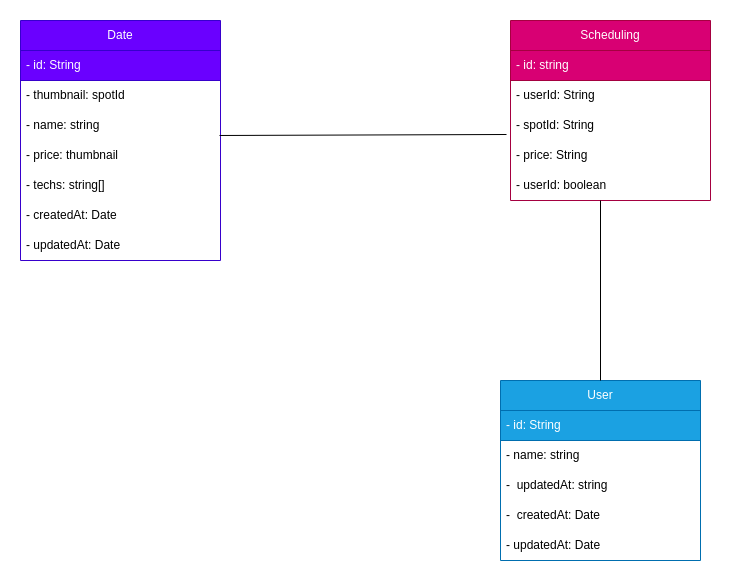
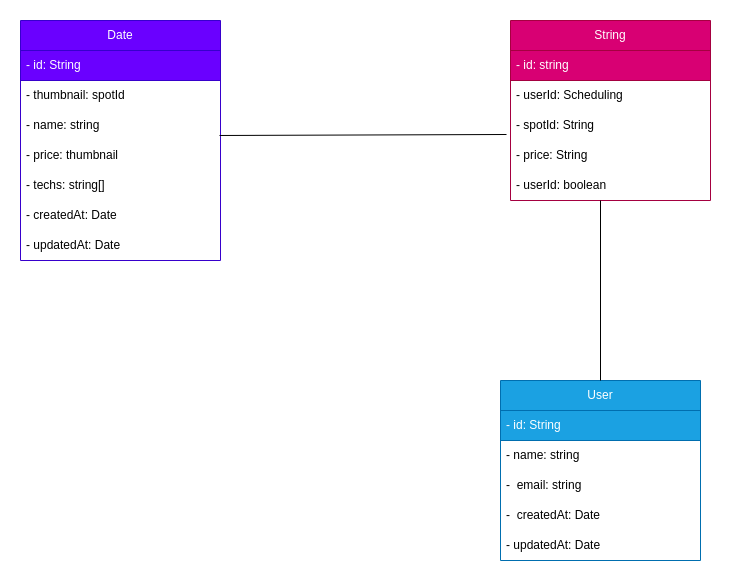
- <mxCell id="16" value="Scheduling" style="swimlane;fontStyle=0;childLayout=stackLayout;horizontal=1;startSize=30;horizontalStack=0;resizeParent=1;resizeParentMax=0;resizeLast=0;collapsible=1;marginBottom=0;whiteSpace=wrap;html=1;fillColor=#d80073;fontColor=#ffffff;strokeColor=#A50040;" parent="1" vertex="1"><mxGeometry x="510" y="20" width="200" height="180" as="geometry" /></mxCell>
+ <mxCell id="16" value="String" style="swimlane;fontStyle=0;childLayout=stackLayout;horizontal=1;startSize=30;horizontalStack=0;resizeParent=1;resizeParentMax=0;resizeLast=0;collapsible=1;marginBottom=0;whiteSpace=wrap;html=1;fillColor=#d80073;fontColor=#ffffff;strokeColor=#A50040;" parent="1" vertex="1"><mxGeometry x="510" y="20" width="200" height="180" as="geometry" /></mxCell>
- <mxCell id="18" value="- userId: String" style="text;strokeColor=none;fillColor=none;align=left;verticalAlign=middle;spacingLeft=4;spacingRight=4;overflow=hidden;points=[[0,0.5],[1,0.5]];portConstraint=eastwest;rotatable=0;whiteSpace=wrap;html=1;" parent="16" vertex="1"><mxGeometry y="60" width="200" height="30" as="geometry" /></mxCell>
+ <mxCell id="18" value="- userId: Scheduling" style="text;strokeColor=none;fillColor=none;align=left;verticalAlign=middle;spacingLeft=4;spacingRight=4;overflow=hidden;points=[[0,0.5],[1,0.5]];portConstraint=eastwest;rotatable=0;whiteSpace=wrap;html=1;" parent="16" vertex="1"><mxGeometry y="60" width="200" height="30" as="geometry" /></mxCell>
- <mxCell id="5" value="-&amp;nbsp; updatedAt: string" style="text;strokeColor=none;fillColor=none;align=left;verticalAlign=middle;spacingLeft=4;spacingRight=4;overflow=hidden;points=[[0,0.5],[1,0.5]];portConstraint=eastwest;rotatable=0;whiteSpace=wrap;html=1;" parent="2" vertex="1"><mxGeometry y="90" width="200" height="30" as="geometry" /></mxCell>
+ <mxCell id="5" value="-&amp;nbsp; email: string" style="text;strokeColor=none;fillColor=none;align=left;verticalAlign=middle;spacingLeft=4;spacingRight=4;overflow=hidden;points=[[0,0.5],[1,0.5]];portConstraint=eastwest;rotatable=0;whiteSpace=wrap;html=1;" parent="2" vertex="1"><mxGeometry y="90" width="200" height="30" as="geometry" /></mxCell>
